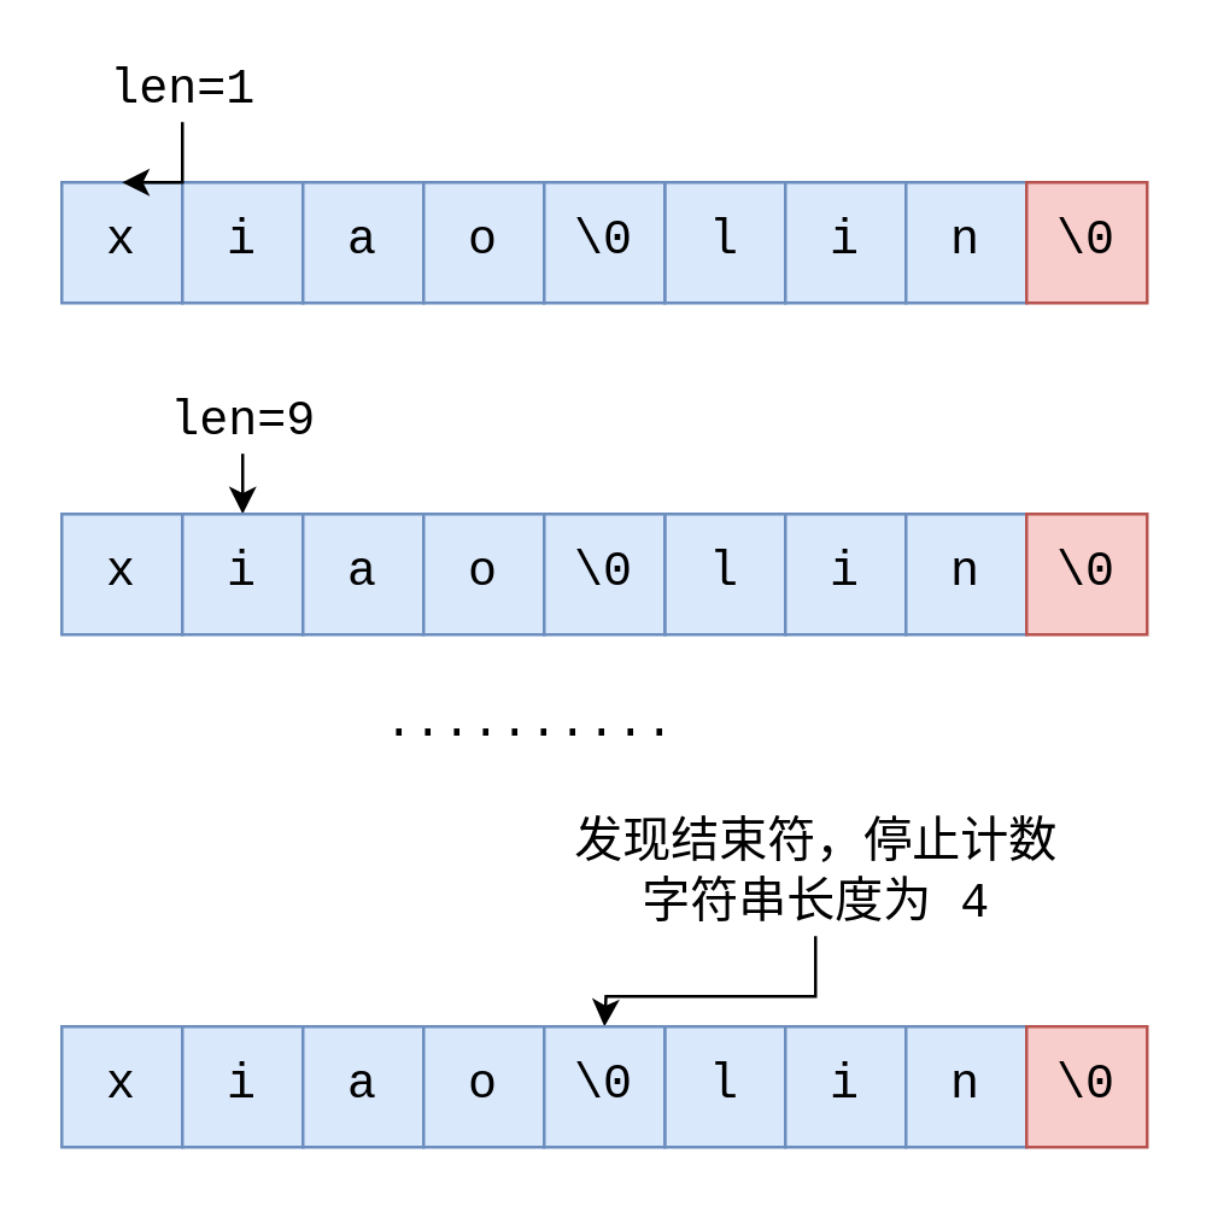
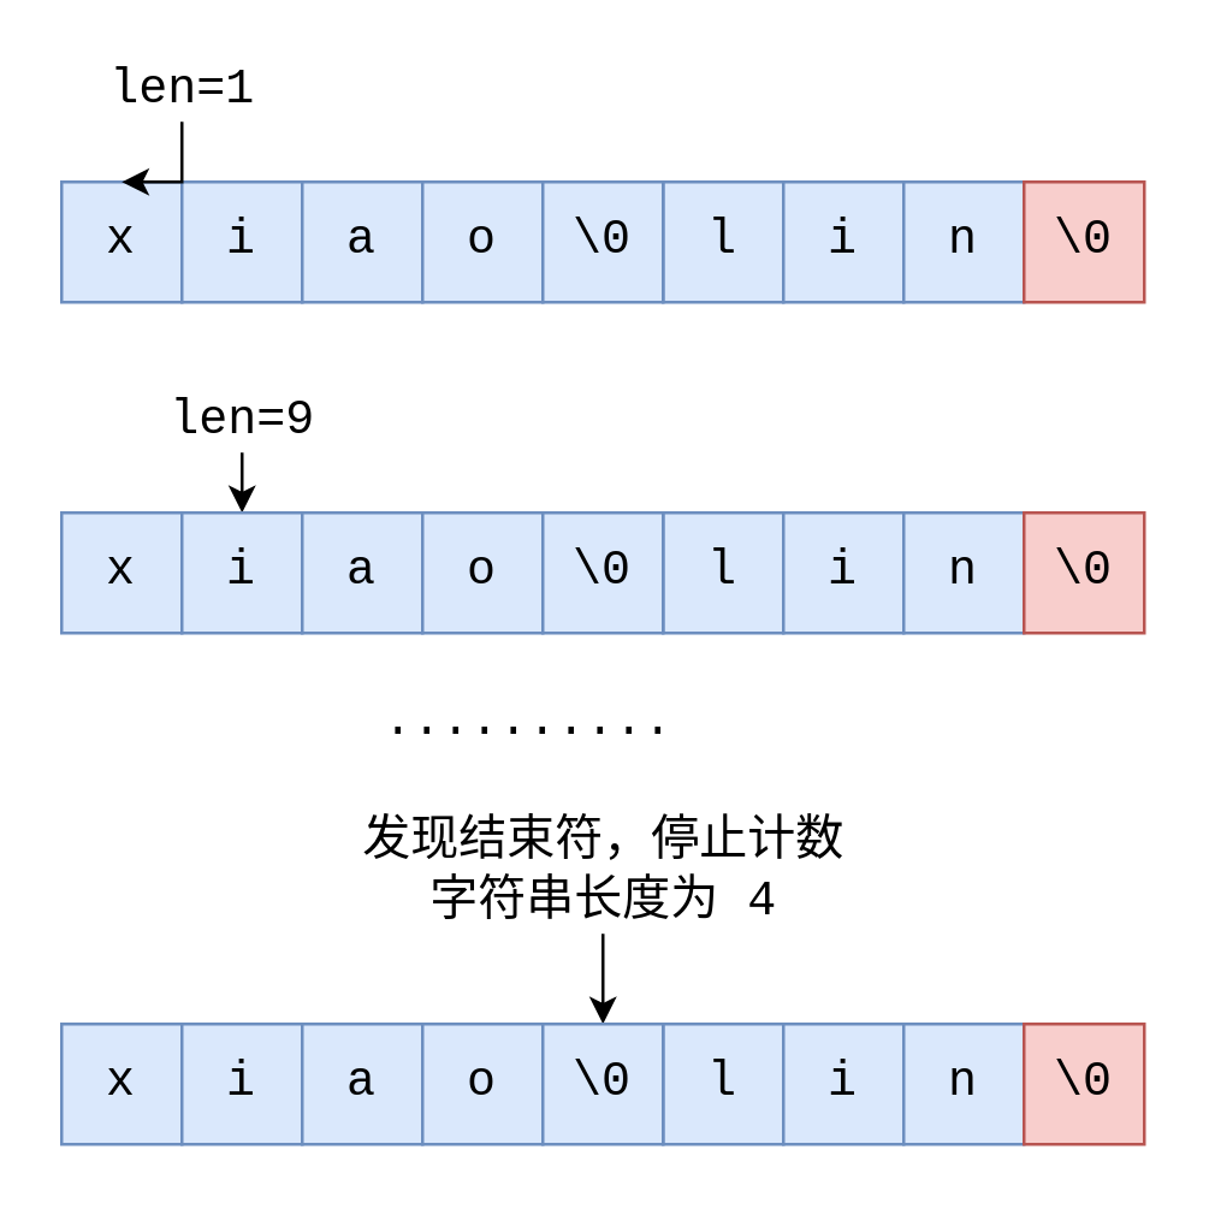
- <mxCell id="15" value="发现结束符，停止计数&lt;br&gt;字符串长度为 4" style="text;html=1;align=center;verticalAlign=middle;resizable=0;points=[];autosize=1;fontSize=16;fontFamily=Courier New;" vertex="1" parent="1"><mxGeometry x="180" y="270" width="180" height="40" as="geometry" /></mxCell>
+ <mxCell id="15" value="发现结束符，停止计数&lt;br&gt;字符串长度为 4" style="text;html=1;align=center;verticalAlign=middle;resizable=0;points=[];autosize=1;fontSize=16;fontFamily=Courier New;" vertex="1" parent="1"><mxGeometry x="110" y="270" width="180" height="40" as="geometry" /></mxCell>
